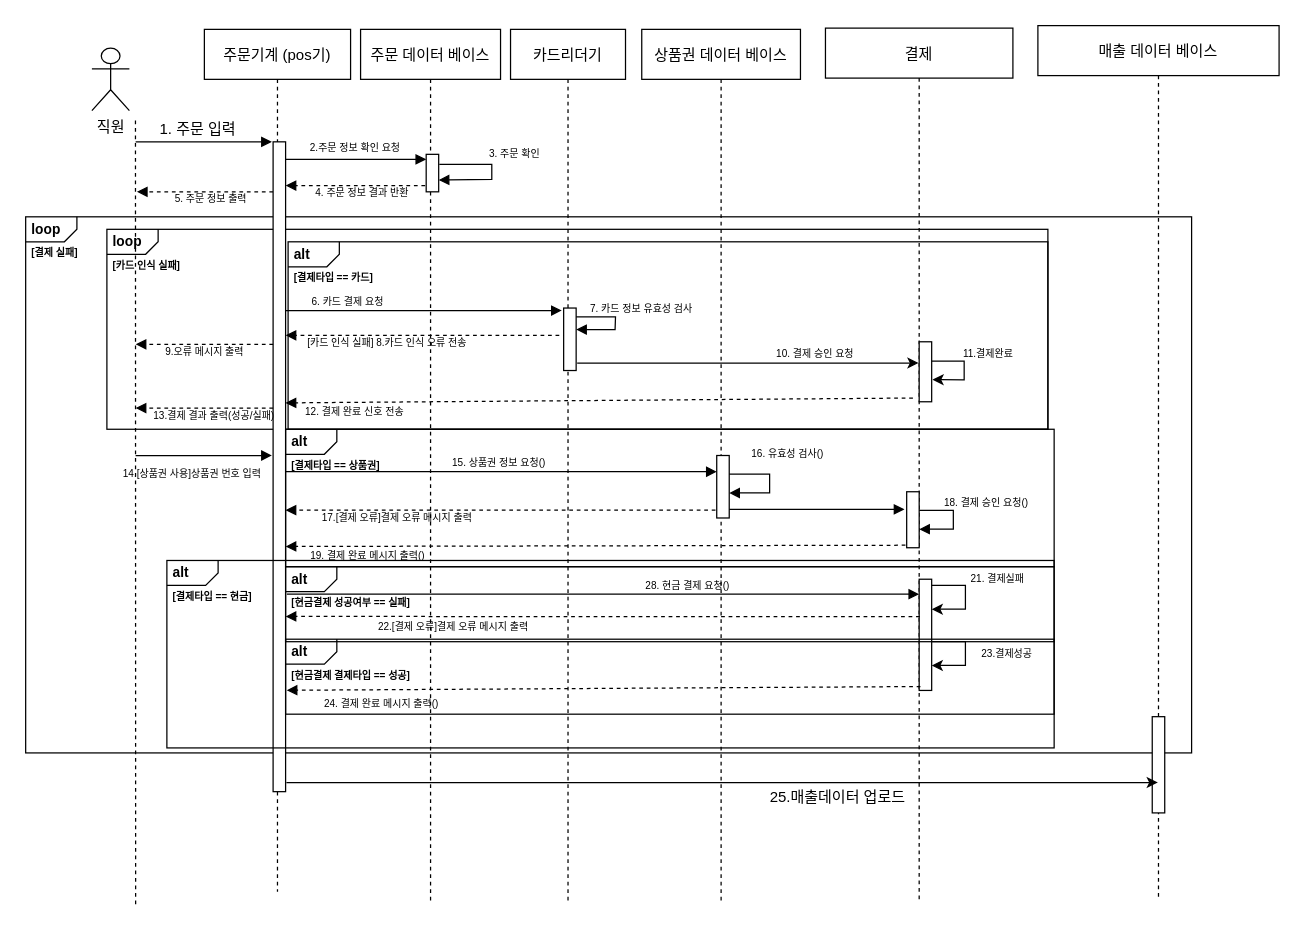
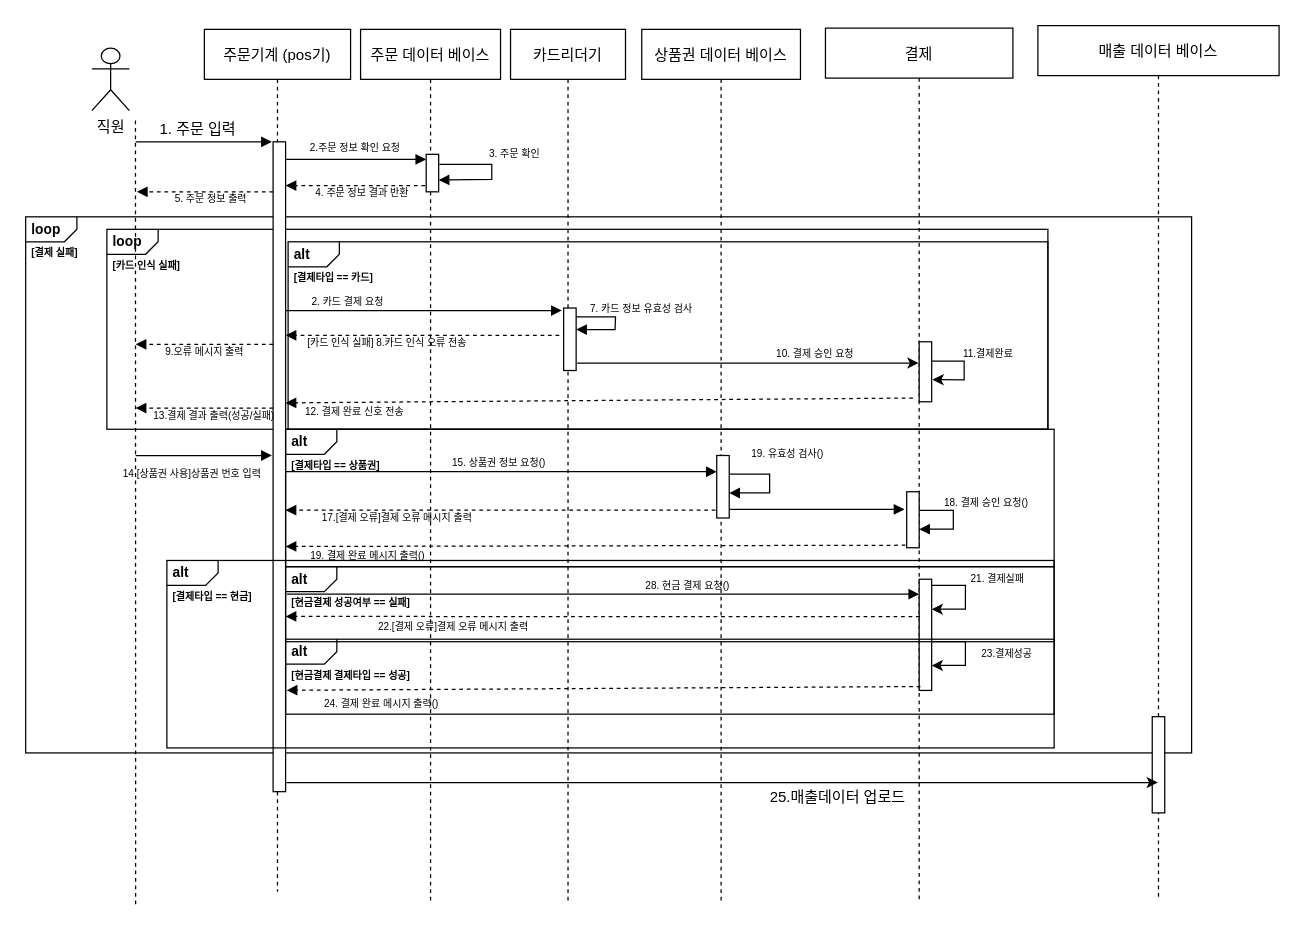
- <mxCell id="60" value="6. 카드 결제 요청" style="text;html=1;strokeColor=none;fillColor=none;align=center;verticalAlign=middle;whiteSpace=wrap;rounded=0;fontSize=8;" parent="1" vertex="1"><mxGeometry x="237" y="234" width="82" height="13" as="geometry" /></mxCell>
+ <mxCell id="60" value="2. 카드 결제 요청" style="text;html=1;strokeColor=none;fillColor=none;align=center;verticalAlign=middle;whiteSpace=wrap;rounded=0;fontSize=8;" parent="1" vertex="1"><mxGeometry x="237" y="234" width="82" height="13" as="geometry" /></mxCell>
- <mxCell id="7" value="16. 유효성 검사()" style="text;html=1;strokeColor=none;fillColor=none;align=center;verticalAlign=middle;whiteSpace=wrap;rounded=0;fontSize=8;" parent="2" vertex="1"><mxGeometry x="77" y="330" width="80" height="20" as="geometry" /></mxCell>
+ <mxCell id="7" value="19. 유효성 검사()" style="text;html=1;strokeColor=none;fillColor=none;align=center;verticalAlign=middle;whiteSpace=wrap;rounded=0;fontSize=8;" parent="2" vertex="1"><mxGeometry x="77" y="330" width="80" height="20" as="geometry" /></mxCell>
